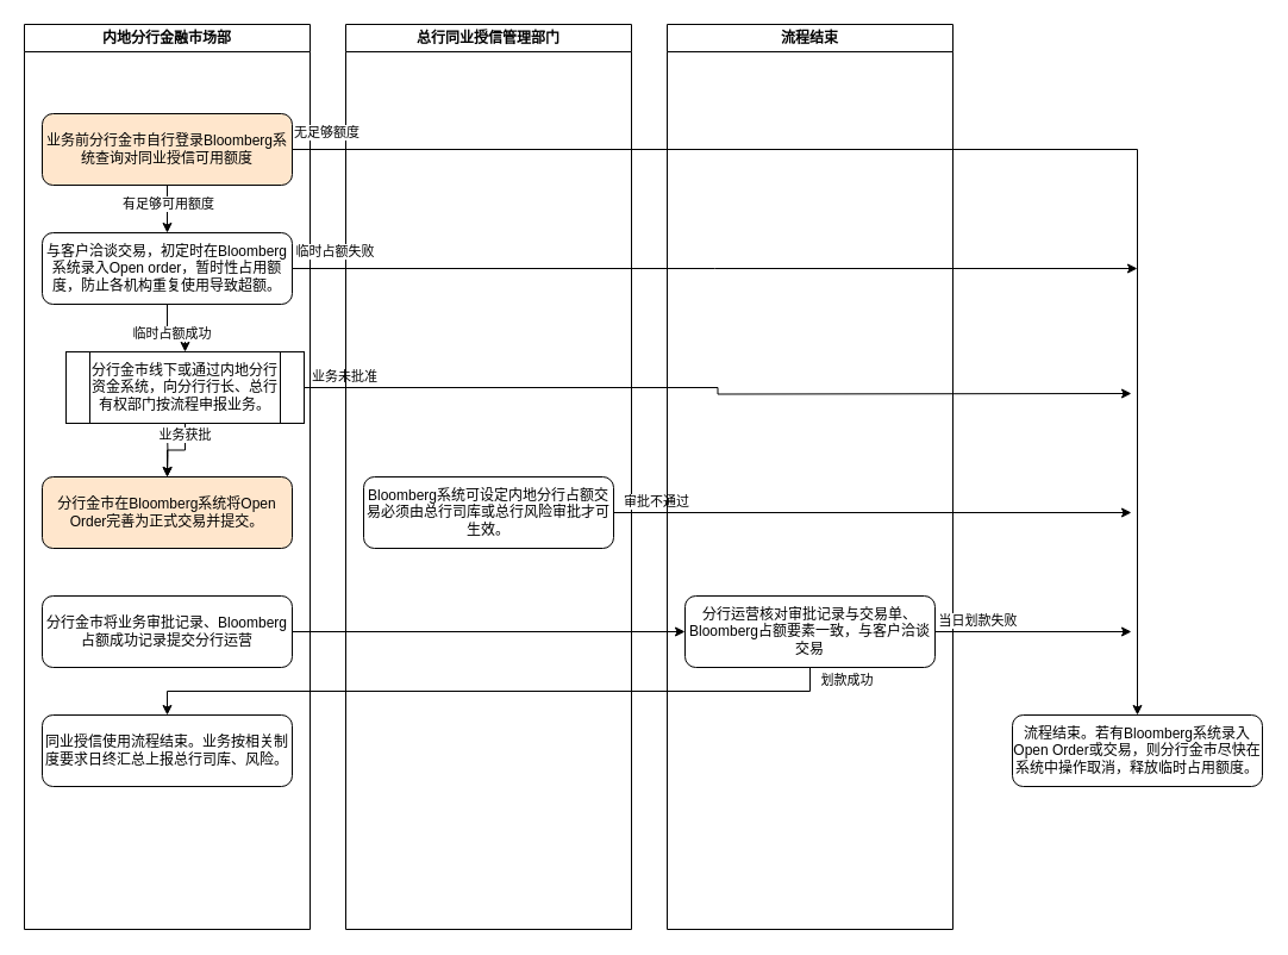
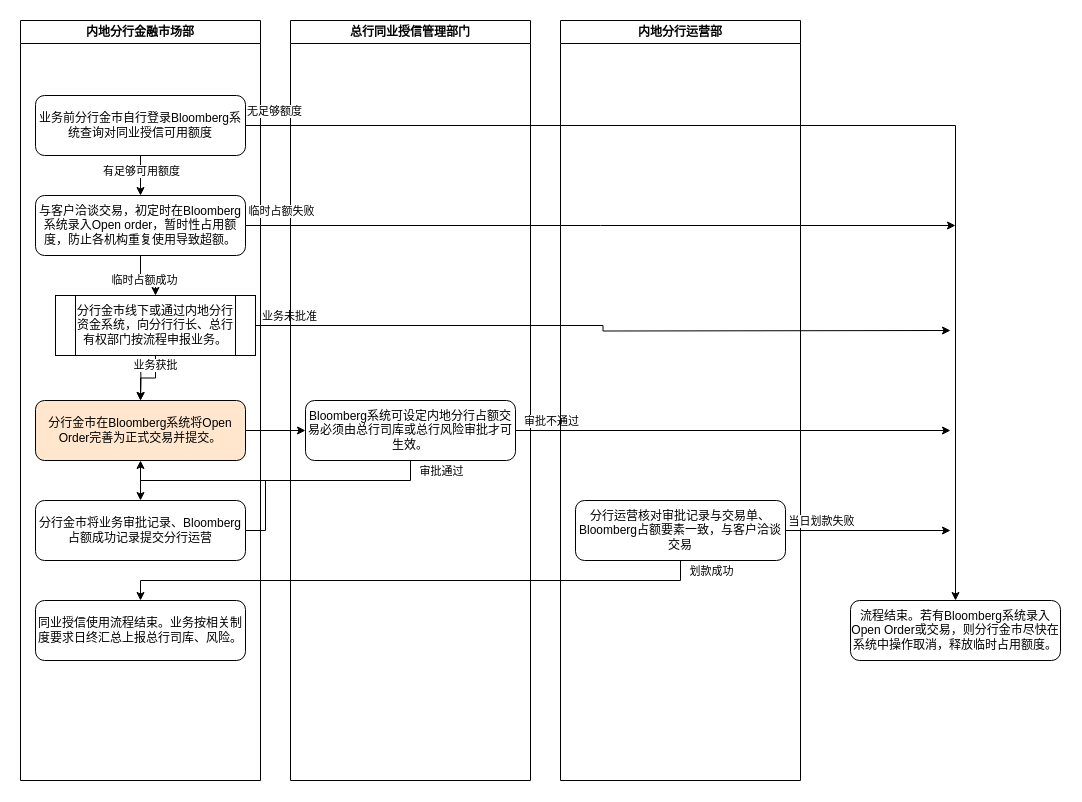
- <mxCell id="22" value="流程结束" style="swimlane;whiteSpace=wrap;html=1;" parent="1" vertex="1"><mxGeometry x="560" y="20" width="240" height="760" as="geometry" /></mxCell>
+ <mxCell id="22" value="内地分行运营部" style="swimlane;whiteSpace=wrap;html=1;" parent="1" vertex="1"><mxGeometry x="560" y="20" width="240" height="760" as="geometry" /></mxCell>
- <mxCell id="5" value="业务前分行金市自行登录Bloomberg系统查询对同业授信可用额度" style="rounded=1;whiteSpace=wrap;html=1;fontSize=12;glass=0;strokeWidth=1;shadow=0;fillColor=#ffe6cc;" parent="2" vertex="1"><mxGeometry x="15" y="75" width="210" height="60" as="geometry" /></mxCell>
+ <mxCell id="5" value="业务前分行金市自行登录Bloomberg系统查询对同业授信可用额度" style="rounded=1;whiteSpace=wrap;html=1;fontSize=12;glass=0;strokeWidth=1;shadow=0;" parent="2" vertex="1"><mxGeometry x="15" y="75" width="210" height="60" as="geometry" /></mxCell>
+ <mxCell id="31" style="edgeStyle=orthogonalEdgeStyle;rounded=0;orthogonalLoop=1;jettySize=auto;html=1;exitX=1;exitY=0.5;exitDx=0;exitDy=0;entryX=0;entryY=0.5;entryDx=0;entryDy=0;" edge="1" parent="1" source="10" target="21"><mxGeometry relative="1" as="geometry" /></mxCell>
+ <mxCell id="32" style="edgeStyle=orthogonalEdgeStyle;rounded=0;orthogonalLoop=1;jettySize=auto;html=1;exitX=0.5;exitY=1;exitDx=0;exitDy=0;" edge="1" parent="1" source="21" target="16"><mxGeometry relative="1" as="geometry" /></mxCell>
+ <mxCell id="33" value="审批通过" style="edgeLabel;html=1;align=center;verticalAlign=middle;resizable=0;points=[];" vertex="1" connectable="0" parent="32"><mxGeometry x="-0.748" y="-3" relative="1" as="geometry"><mxPoint x="49" y="-7" as="offset" /></mxGeometry></mxCell>
- <mxCell id="34" style="edgeStyle=orthogonalEdgeStyle;rounded=0;orthogonalLoop=1;jettySize=auto;html=1;exitX=1;exitY=0.5;exitDx=0;exitDy=0;entryX=0;entryY=0.5;entryDx=0;entryDy=0;" edge="1" parent="1" source="16" target="25"><mxGeometry relative="1" as="geometry" /></mxCell>
+ <mxCell id="34" style="edgeStyle=orthogonalEdgeStyle;rounded=0;orthogonalLoop=1;jettySize=auto;html=1;exitX=1;exitY=0.5;exitDx=0;exitDy=0;" edge="1" parent="1" source="16" target="10"><mxGeometry relative="1" as="geometry" /></mxCell>
